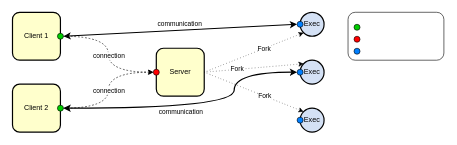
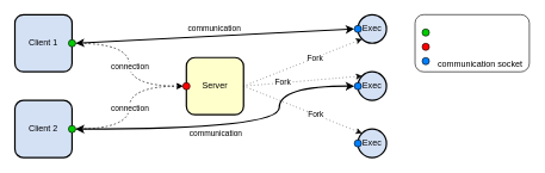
- <mxCell id="3" value="Client 1" style="rounded=1;whiteSpace=wrap;html=1;strokeWidth=2;fillColor=#FFFFCC;" vertex="1" parent="1"><mxGeometry x="20" y="20" width="80" height="80" as="geometry" /></mxCell>
+ <mxCell id="3" value="Client 1" style="rounded=1;whiteSpace=wrap;html=1;strokeWidth=2;fillColor=#d4e1f5;" vertex="1" parent="1"><mxGeometry x="20" y="20" width="80" height="80" as="geometry" /></mxCell>
+ <mxCell id="32" value="communication socket" style="text;html=1;strokeColor=none;fillColor=none;align=left;verticalAlign=middle;whiteSpace=wrap;rounded=0;shadow=0;sketch=0;" vertex="1" parent="1"><mxGeometry x="610" y="80" width="130" height="20" as="geometry" /></mxCell>
- <mxCell id="5" value="Client 2" style="rounded=1;whiteSpace=wrap;html=1;strokeWidth=2;fillColor=#FFFFCC;" vertex="1" parent="1"><mxGeometry x="20" y="140" width="80" height="80" as="geometry" /></mxCell>
+ <mxCell id="5" value="Client 2" style="rounded=1;whiteSpace=wrap;html=1;strokeWidth=2;fillColor=#d4e1f5;" vertex="1" parent="1"><mxGeometry x="20" y="140" width="80" height="80" as="geometry" /></mxCell>
